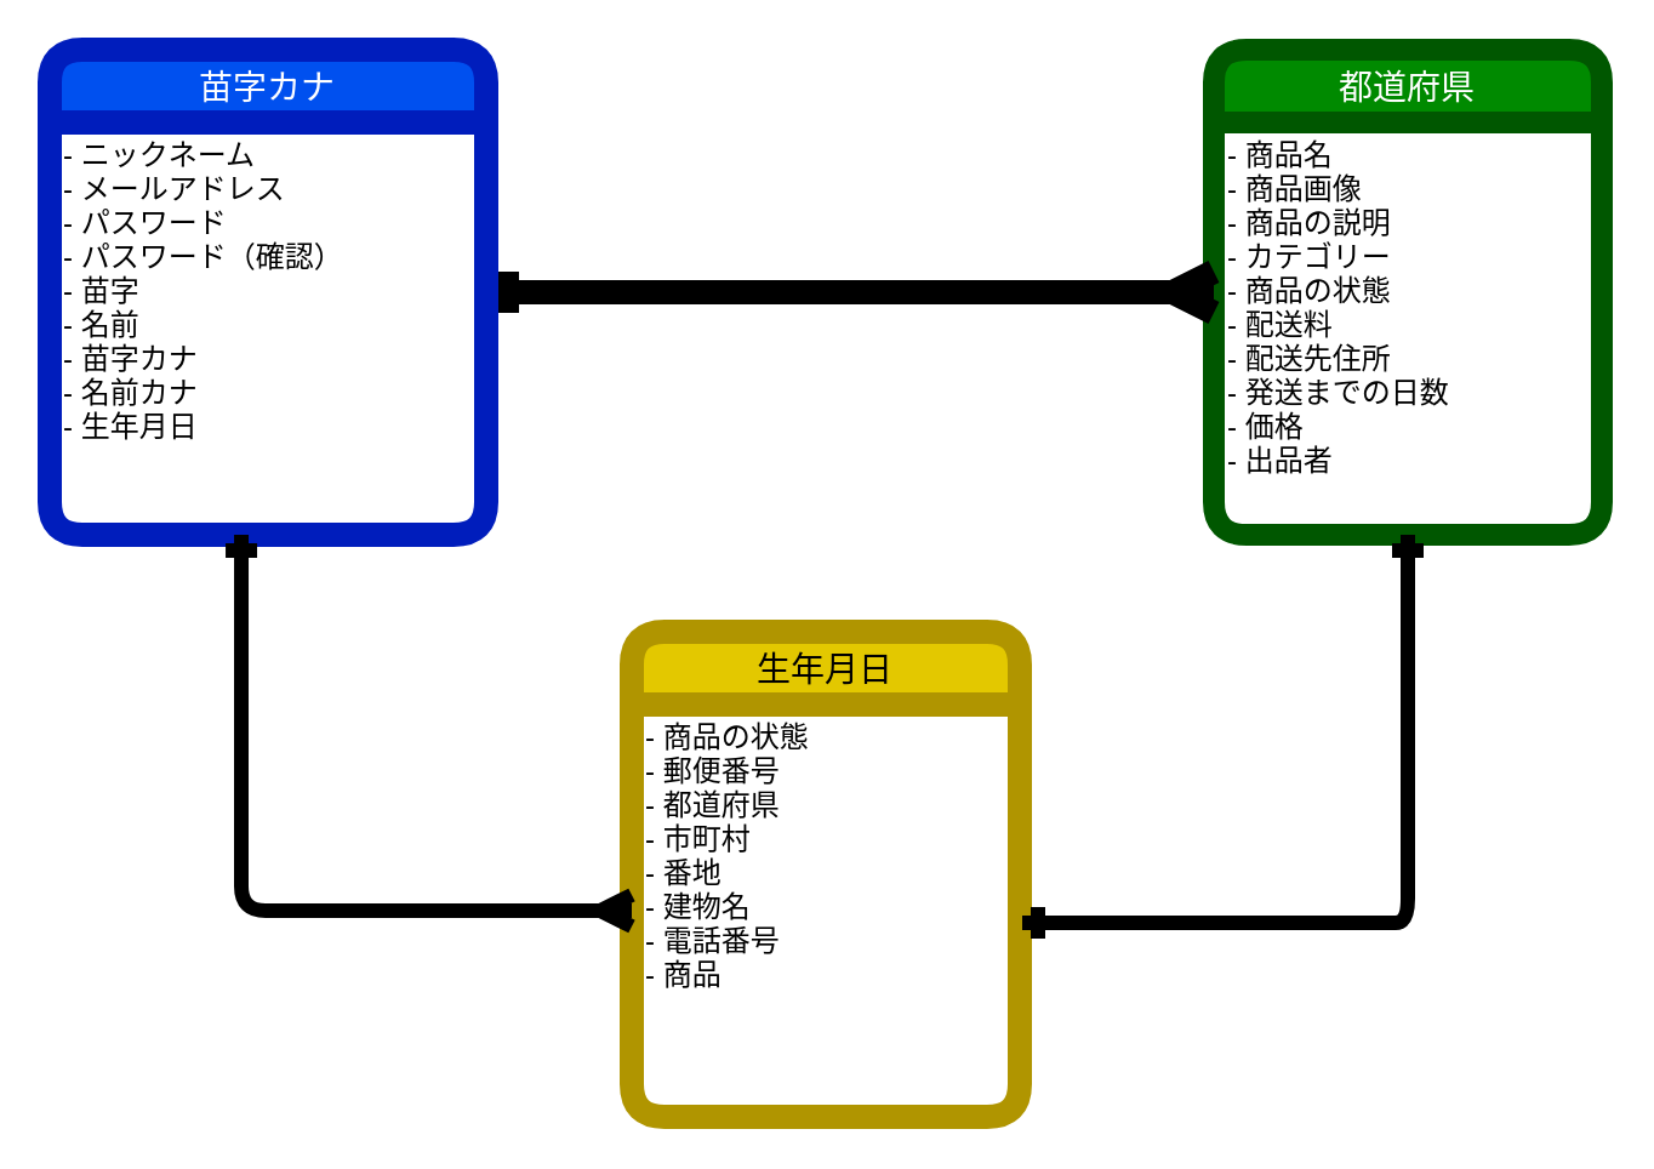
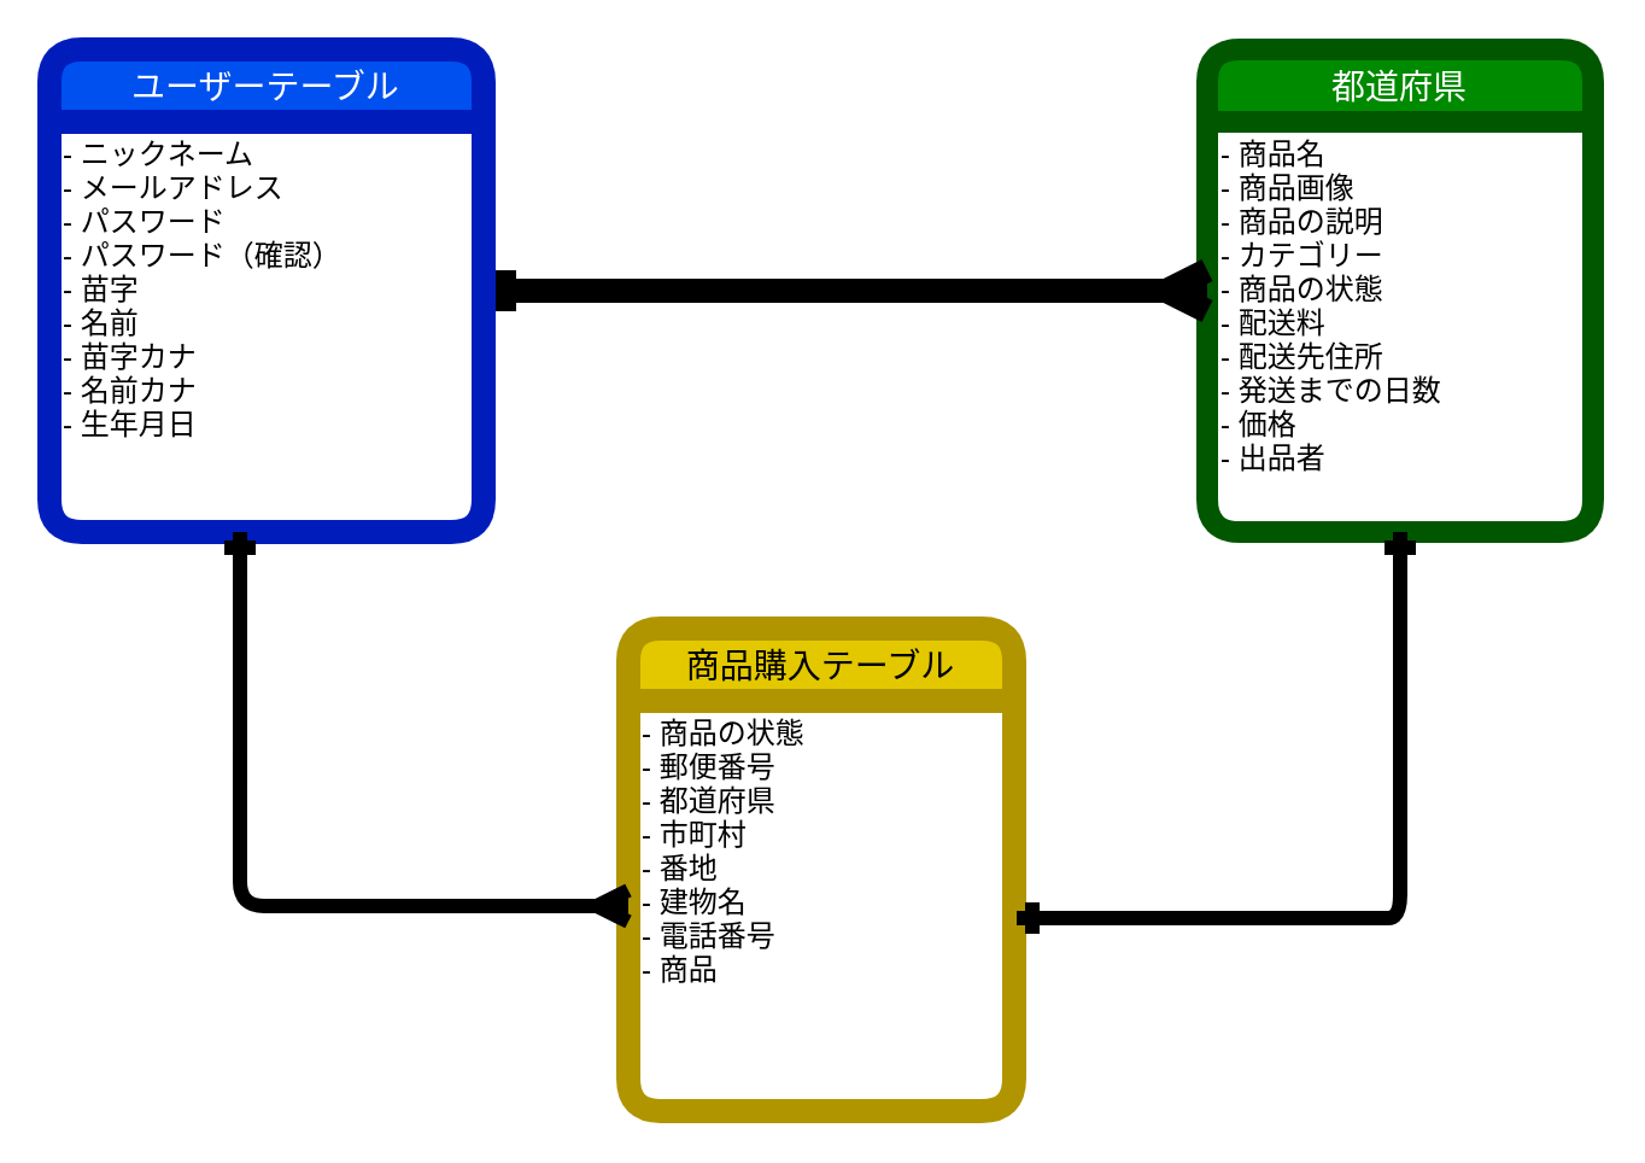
- <mxCell id="6" value="苗字カナ" style="swimlane;childLayout=stackLayout;horizontal=1;startSize=30;horizontalStack=0;rounded=1;fontSize=14;fontStyle=0;strokeWidth=10;resizeParent=0;resizeLast=1;shadow=0;dashed=0;align=center;fillColor=#0050ef;strokeColor=#001DBC;fontColor=#ffffff;" vertex="1" parent="1"><mxGeometry x="20" y="20" width="180" height="200" as="geometry"><mxRectangle x="30" y="20" width="140" height="30" as="alternateBounds" /></mxGeometry></mxCell>
+ <mxCell id="6" value="ユーザーテーブル" style="swimlane;childLayout=stackLayout;horizontal=1;startSize=30;horizontalStack=0;rounded=1;fontSize=14;fontStyle=0;strokeWidth=10;resizeParent=0;resizeLast=1;shadow=0;dashed=0;align=center;fillColor=#0050ef;strokeColor=#001DBC;fontColor=#ffffff;" vertex="1" parent="1"><mxGeometry x="20" y="20" width="180" height="200" as="geometry"><mxRectangle x="30" y="20" width="140" height="30" as="alternateBounds" /></mxGeometry></mxCell>
- <mxCell id="8" value="生年月日" style="swimlane;childLayout=stackLayout;horizontal=1;startSize=30;horizontalStack=0;rounded=1;fontSize=14;fontStyle=0;strokeWidth=10;resizeParent=0;resizeLast=1;shadow=0;dashed=0;align=center;fillColor=#e3c800;strokeColor=#B09500;fontColor=#000000;" vertex="1" parent="1"><mxGeometry x="260" y="260" width="160" height="200" as="geometry" /></mxCell>
+ <mxCell id="8" value="商品購入テーブル" style="swimlane;childLayout=stackLayout;horizontal=1;startSize=30;horizontalStack=0;rounded=1;fontSize=14;fontStyle=0;strokeWidth=10;resizeParent=0;resizeLast=1;shadow=0;dashed=0;align=center;fillColor=#e3c800;strokeColor=#B09500;fontColor=#000000;" vertex="1" parent="1"><mxGeometry x="260" y="260" width="160" height="200" as="geometry" /></mxCell>
